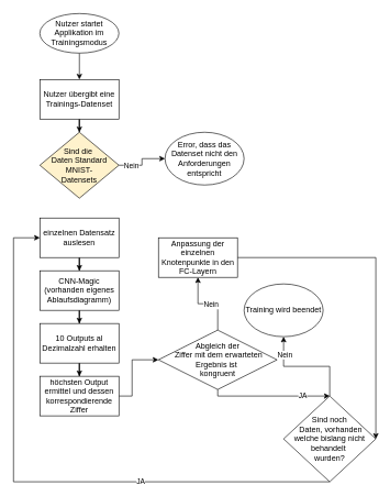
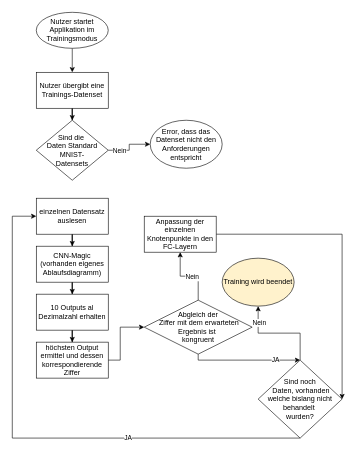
- <mxCell id="8" value="&lt;div&gt;Sind die&amp;nbsp;&lt;/div&gt;&lt;div&gt;Daten Standard MNIST-&lt;/div&gt;&lt;div&gt;Datensets&lt;/div&gt;" style="rhombus;whiteSpace=wrap;html=1;fillColor=#fff2cc;" parent="1" vertex="1"><mxGeometry x="60" y="200" width="120" height="100" as="geometry" /></mxCell>
+ <mxCell id="8" value="&lt;div&gt;Sind die&amp;nbsp;&lt;/div&gt;&lt;div&gt;Daten Standard MNIST-&lt;/div&gt;&lt;div&gt;Datensets&lt;/div&gt;" style="rhombus;whiteSpace=wrap;html=1;" parent="1" vertex="1"><mxGeometry x="60" y="200" width="120" height="100" as="geometry" /></mxCell>
- <mxCell id="27" value="Training wird beendet" style="ellipse;whiteSpace=wrap;html=1;" parent="1" vertex="1"><mxGeometry x="370" y="430" width="120" height="80" as="geometry" /></mxCell>
+ <mxCell id="27" value="Training wird beendet" style="ellipse;whiteSpace=wrap;html=1;fillColor=#fff2cc;" parent="1" vertex="1"><mxGeometry x="370" y="430" width="120" height="80" as="geometry" /></mxCell>
